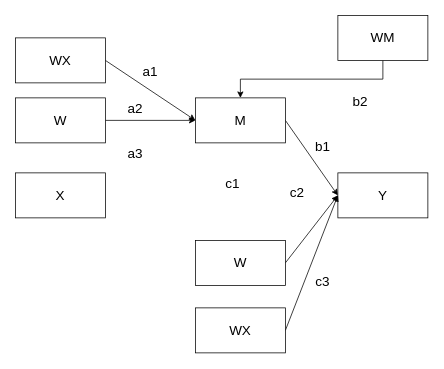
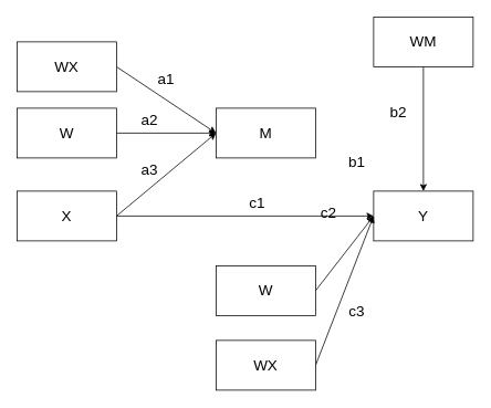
- <mxCell id="4" style="edgeStyle=orthogonalEdgeStyle;rounded=0;orthogonalLoop=1;jettySize=auto;html=1;exitX=0.5;exitY=1;exitDx=0;exitDy=0;" edge="1" parent="1" source="5" target="12"><mxGeometry relative="1" as="geometry" /></mxCell>
+ <mxCell id="4" style="edgeStyle=orthogonalEdgeStyle;rounded=0;orthogonalLoop=1;jettySize=auto;html=1;exitX=0.5;exitY=1;exitDx=0;exitDy=0;entryX=0.5;entryY=0;entryDx=0;entryDy=0;" edge="1" parent="1" source="5" target="13"><mxGeometry relative="1" as="geometry" /></mxCell>
- <mxCell id="11" style="rounded=0;orthogonalLoop=1;jettySize=auto;html=1;exitX=1;exitY=0.5;exitDx=0;exitDy=0;entryX=0;entryY=0.5;entryDx=0;entryDy=0;" edge="1" parent="1" source="12" target="13"><mxGeometry relative="1" as="geometry" /></mxCell>
+ <mxCell id="8" style="rounded=0;orthogonalLoop=1;jettySize=auto;html=1;exitX=1;exitY=0.5;exitDx=0;exitDy=0;entryX=0;entryY=0.5;entryDx=0;entryDy=0;" edge="1" parent="1" source="10" target="12"><mxGeometry relative="1" as="geometry" /></mxCell>
+ <mxCell id="9" style="edgeStyle=orthogonalEdgeStyle;rounded=0;orthogonalLoop=1;jettySize=auto;html=1;exitX=1;exitY=0.5;exitDx=0;exitDy=0;entryX=0;entryY=0.5;entryDx=0;entryDy=0;" edge="1" parent="1" source="10" target="13"><mxGeometry relative="1" as="geometry" /></mxCell>
